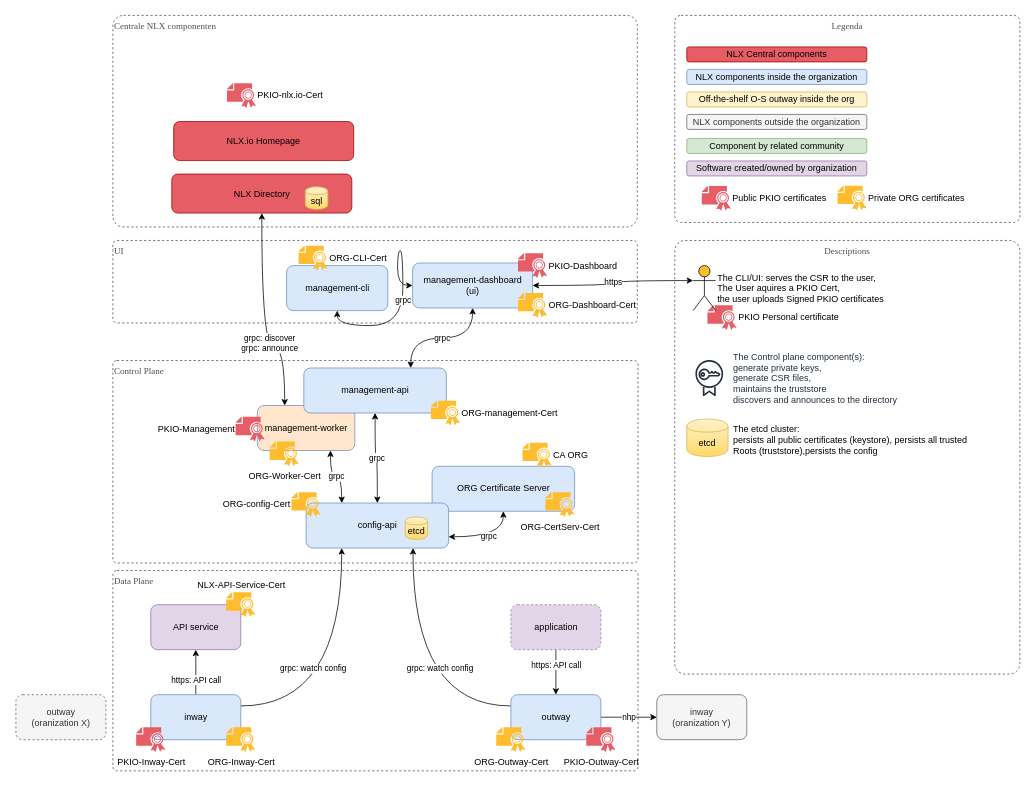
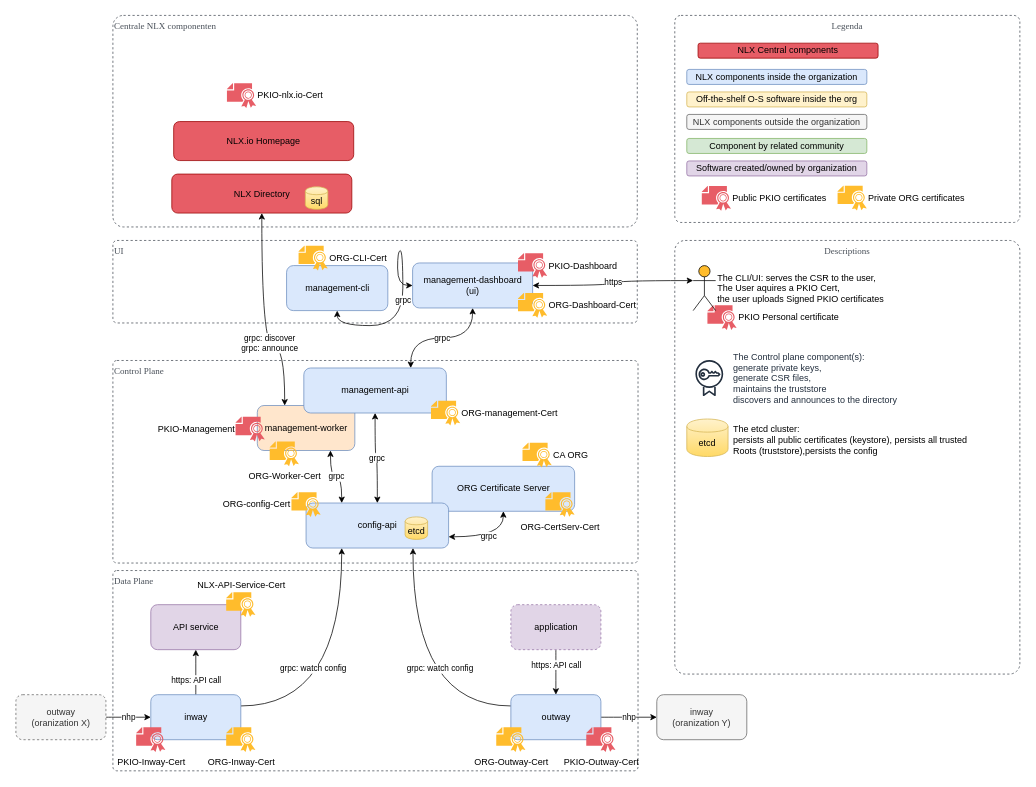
- <mxCell id="47" value="NLX Central components" style="text;html=1;strokeColor=#990000;fillColor=#E75D66;align=center;verticalAlign=middle;whiteSpace=wrap;rounded=1;" parent="1" vertex="1"><mxGeometry x="915" y="62" width="240" height="20" as="geometry" /></mxCell>
+ <mxCell id="47" value="NLX Central components" style="text;html=1;strokeColor=#990000;fillColor=#E75D66;align=center;verticalAlign=middle;whiteSpace=wrap;rounded=1;" parent="1" vertex="1"><mxGeometry x="930" y="57" width="240" height="20" as="geometry" /></mxCell>
- <mxCell id="29" value="Off-the-shelf O-S outway inside the org" style="text;html=1;strokeColor=#d6b656;fillColor=#fff2cc;align=center;verticalAlign=middle;whiteSpace=wrap;rounded=1;" parent="1" vertex="1"><mxGeometry x="915" y="122" width="240" height="20" as="geometry" /></mxCell>
+ <mxCell id="29" value="Off-the-shelf O-S software inside the org" style="text;html=1;strokeColor=#d6b656;fillColor=#fff2cc;align=center;verticalAlign=middle;whiteSpace=wrap;rounded=1;" parent="1" vertex="1"><mxGeometry x="915" y="122" width="240" height="20" as="geometry" /></mxCell>
+ <mxCell id="25" value="nhp" style="edgeStyle=orthogonalEdgeStyle;curved=1;rounded=0;orthogonalLoop=1;jettySize=auto;html=1;startArrow=none;startFill=0;" parent="1" source="26" target="17" edge="1"><mxGeometry relative="1" as="geometry" /></mxCell>
